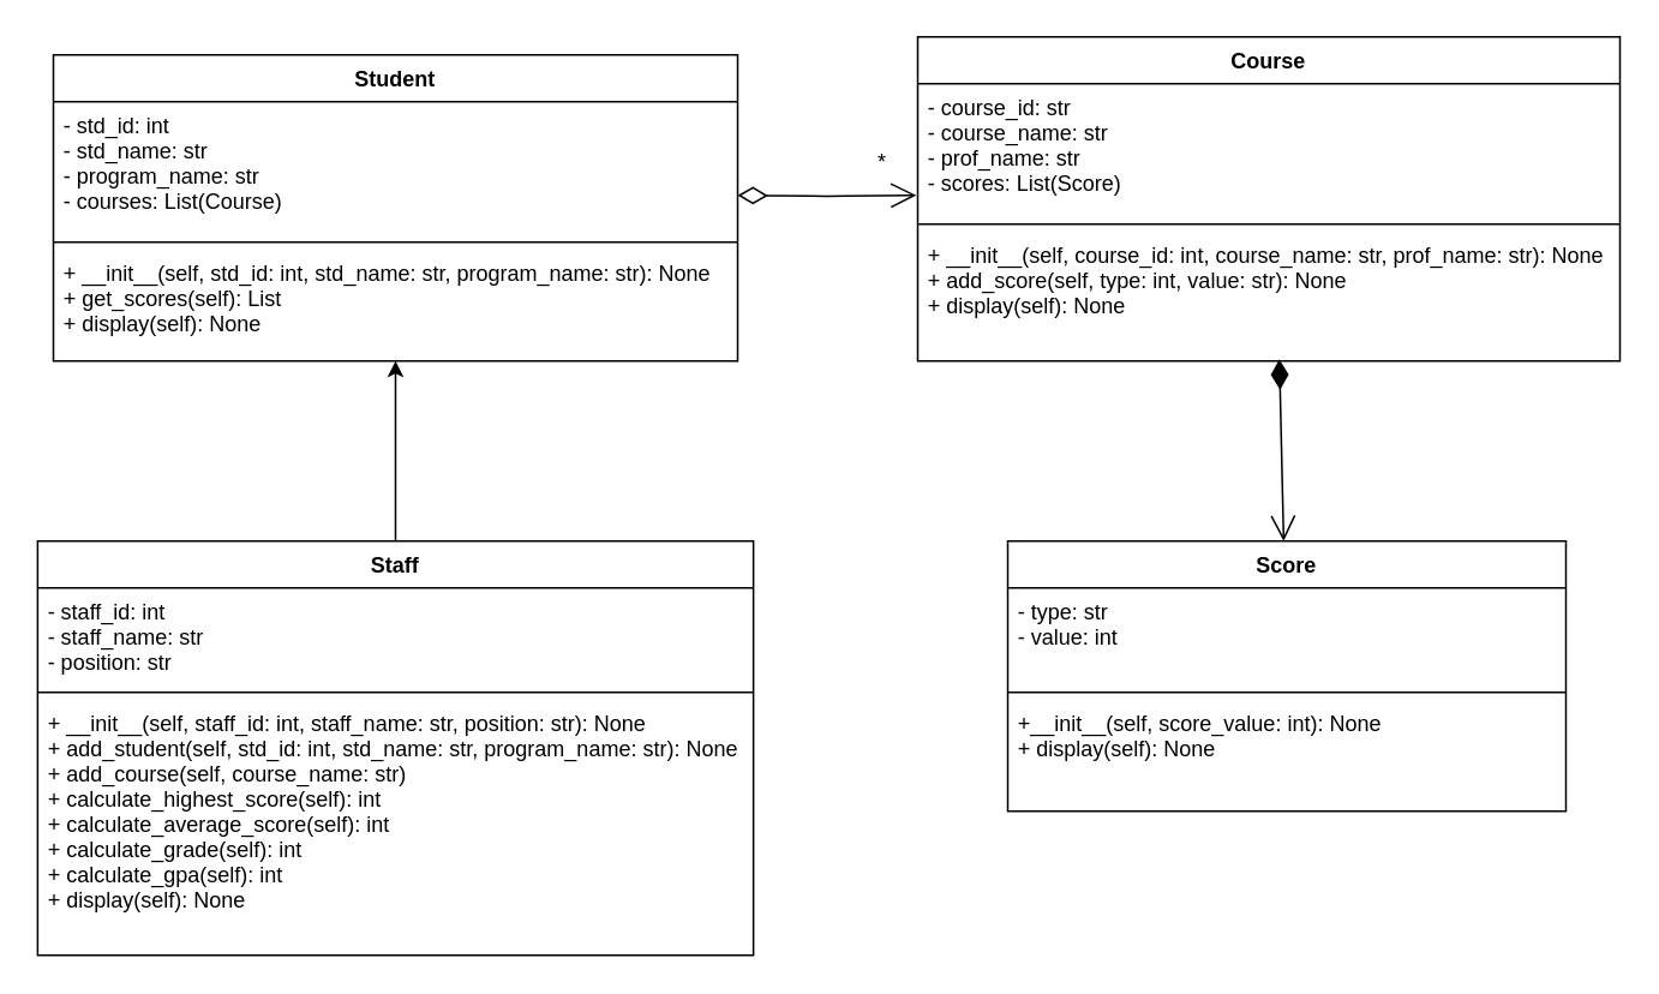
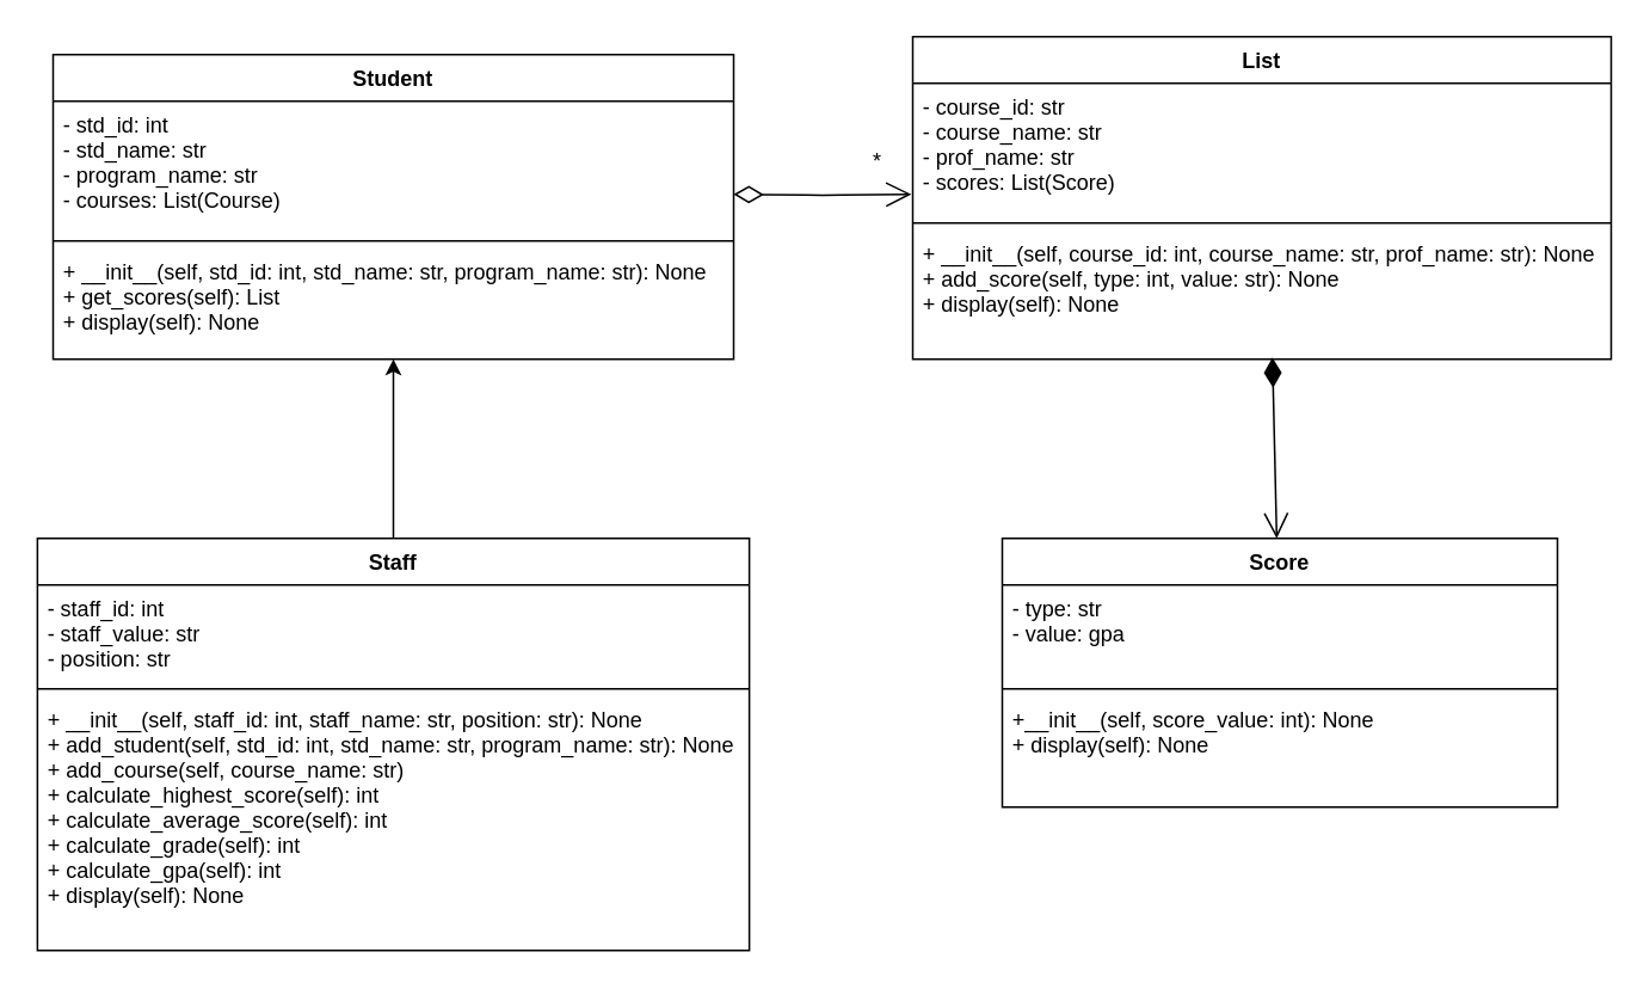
- <mxCell id="6" value="Course" style="swimlane;fontStyle=1;align=center;verticalAlign=top;childLayout=stackLayout;horizontal=1;startSize=26;horizontalStack=0;resizeParent=1;resizeParentMax=0;resizeLast=0;collapsible=1;marginBottom=0;" parent="1" vertex="1"><mxGeometry x="509" y="20" width="390" height="180" as="geometry"><mxRectangle x="450" y="-760" width="80" height="30" as="alternateBounds" /></mxGeometry></mxCell>
+ <mxCell id="6" value="List" style="swimlane;fontStyle=1;align=center;verticalAlign=top;childLayout=stackLayout;horizontal=1;startSize=26;horizontalStack=0;resizeParent=1;resizeParentMax=0;resizeLast=0;collapsible=1;marginBottom=0;" parent="1" vertex="1"><mxGeometry x="509" y="20" width="390" height="180" as="geometry"><mxRectangle x="450" y="-760" width="80" height="30" as="alternateBounds" /></mxGeometry></mxCell>
- <mxCell id="17" value="- staff_id: int&#10;- staff_name: str&#10;- position: str" style="text;strokeColor=none;fillColor=none;align=left;verticalAlign=top;spacingLeft=4;spacingRight=4;overflow=hidden;rotatable=0;points=[[0,0.5],[1,0.5]];portConstraint=eastwest;" parent="16" vertex="1"><mxGeometry y="26" width="397.5" height="54" as="geometry" /></mxCell>
+ <mxCell id="17" value="- staff_id: int&#10;- staff_value: str&#10;- position: str" style="text;strokeColor=none;fillColor=none;align=left;verticalAlign=top;spacingLeft=4;spacingRight=4;overflow=hidden;rotatable=0;points=[[0,0.5],[1,0.5]];portConstraint=eastwest;" parent="16" vertex="1"><mxGeometry y="26" width="397.5" height="54" as="geometry" /></mxCell>
- <mxCell id="11" value="- type: str&#10;- value: int" style="text;strokeColor=none;fillColor=none;align=left;verticalAlign=top;spacingLeft=4;spacingRight=4;overflow=hidden;rotatable=0;points=[[0,0.5],[1,0.5]];portConstraint=eastwest;" parent="10" vertex="1"><mxGeometry y="26" width="310" height="54" as="geometry" /></mxCell>
+ <mxCell id="11" value="- type: str&#10;- value: gpa" style="text;strokeColor=none;fillColor=none;align=left;verticalAlign=top;spacingLeft=4;spacingRight=4;overflow=hidden;rotatable=0;points=[[0,0.5],[1,0.5]];portConstraint=eastwest;" parent="10" vertex="1"><mxGeometry y="26" width="310" height="54" as="geometry" /></mxCell>
